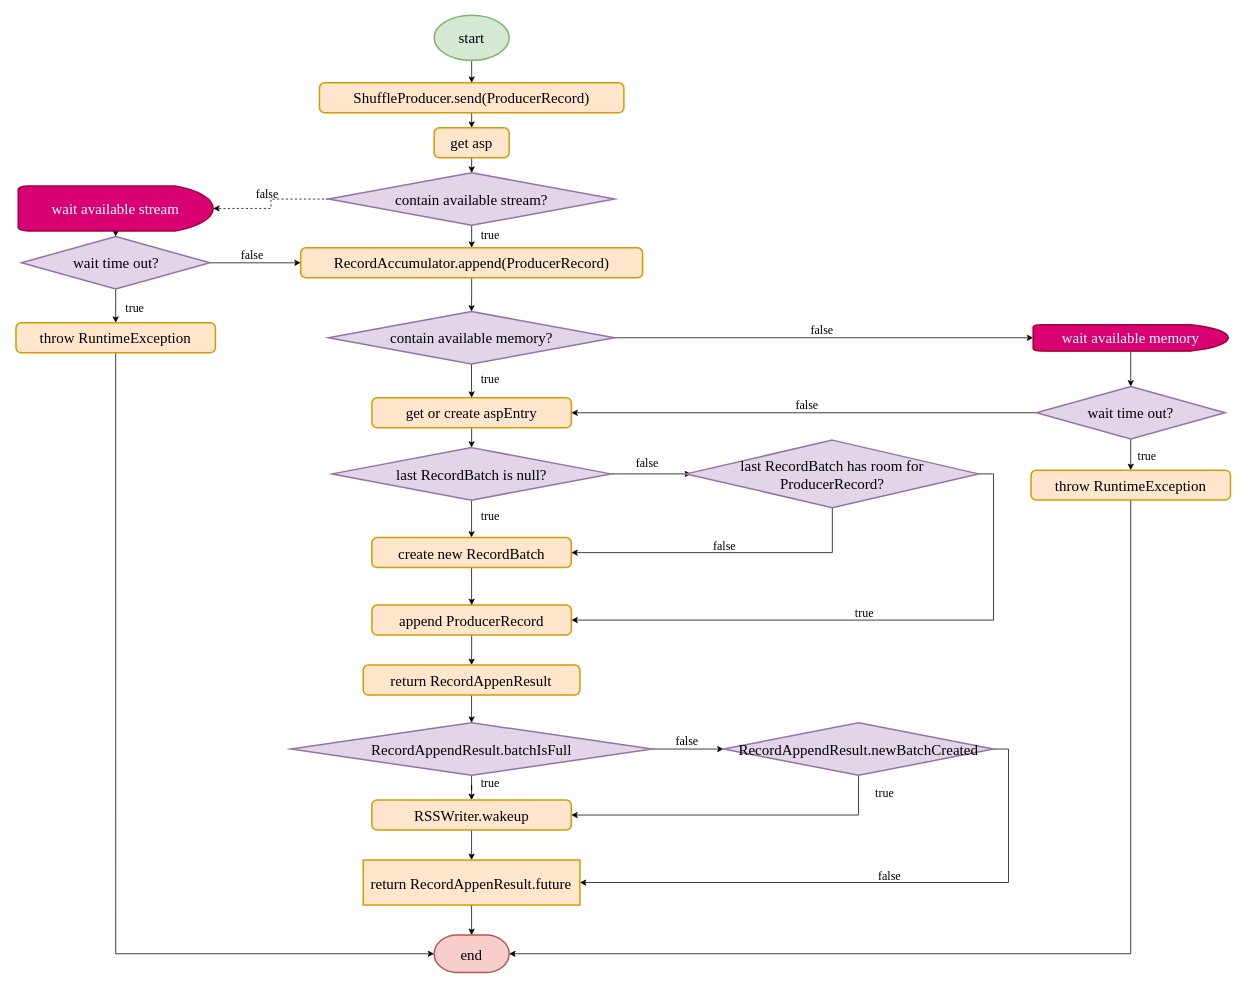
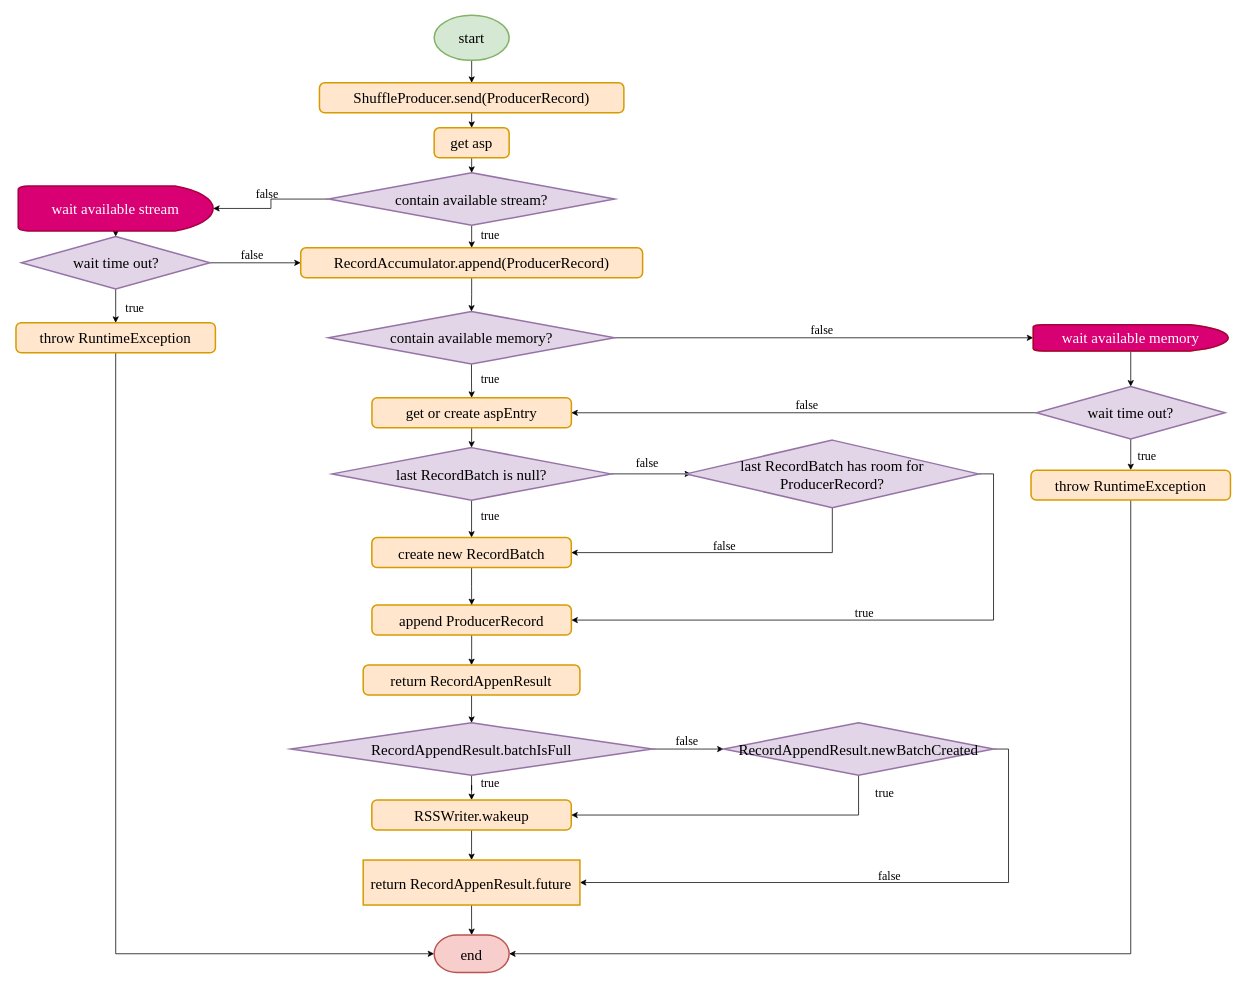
- <mxCell id="7" style="edgeStyle=orthogonalEdgeStyle;rounded=0;orthogonalLoop=1;jettySize=auto;html=1;exitX=0;exitY=0.5;exitDx=0;exitDy=0;exitPerimeter=0;entryX=1;entryY=0.5;entryDx=0;entryDy=0;entryPerimeter=0;dashed=1;" edge="1" parent="1" source="8" target="14"><mxGeometry relative="1" as="geometry" /></mxCell>
+ <mxCell id="7" style="edgeStyle=orthogonalEdgeStyle;rounded=0;orthogonalLoop=1;jettySize=auto;html=1;exitX=0;exitY=0.5;exitDx=0;exitDy=0;exitPerimeter=0;entryX=1;entryY=0.5;entryDx=0;entryDy=0;entryPerimeter=0;" edge="1" parent="1" source="8" target="14"><mxGeometry relative="1" as="geometry" /></mxCell>
